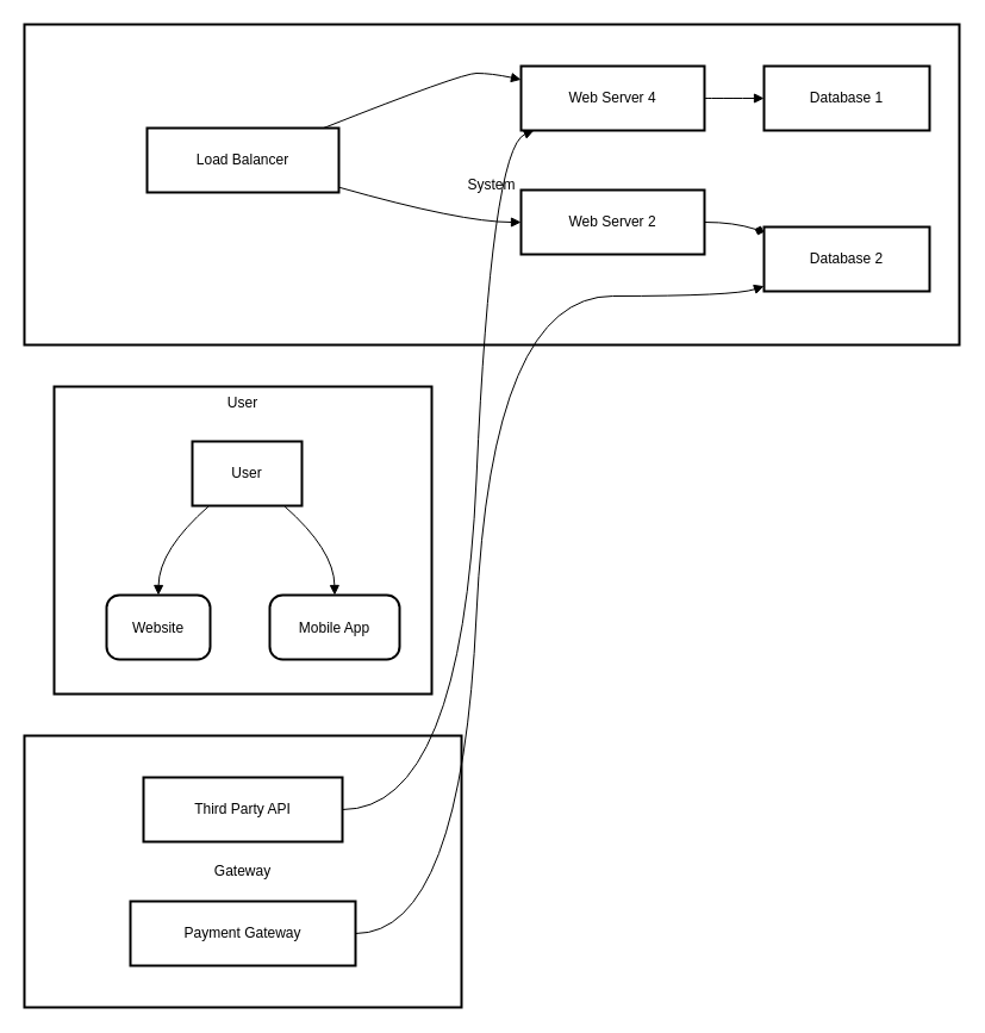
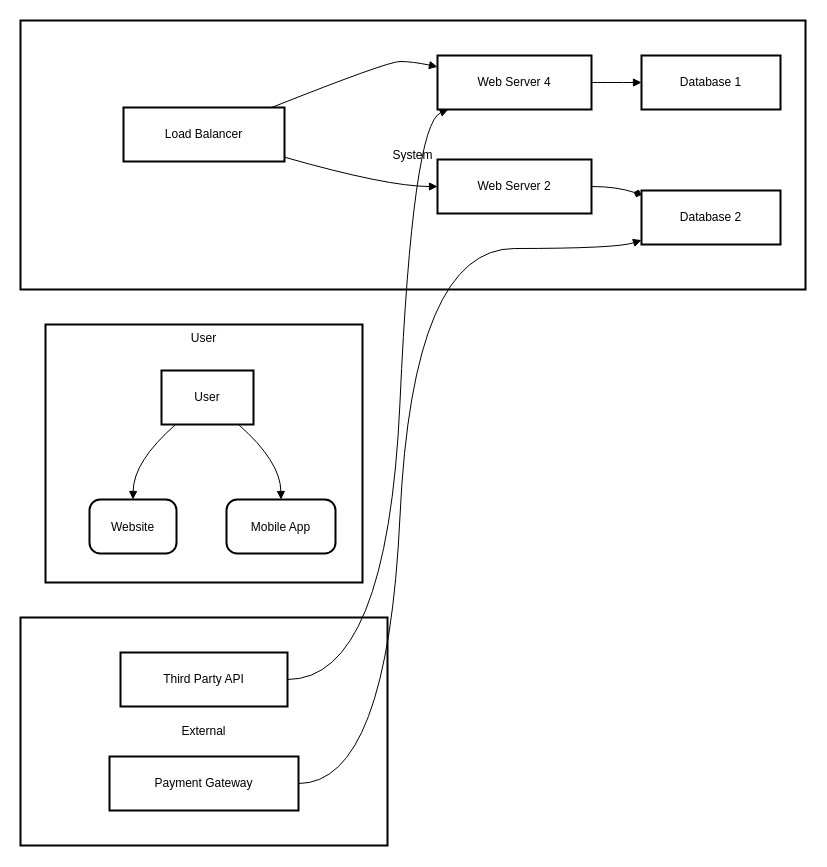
- <mxCell id="2" value="Gateway" style="whiteSpace=wrap;strokeWidth=2;" vertex="1" parent="1"><mxGeometry x="20" y="617" width="367" height="228" as="geometry" /></mxCell>
+ <mxCell id="2" value="External" style="whiteSpace=wrap;strokeWidth=2;" vertex="1" parent="1"><mxGeometry x="20" y="617" width="367" height="228" as="geometry" /></mxCell>
